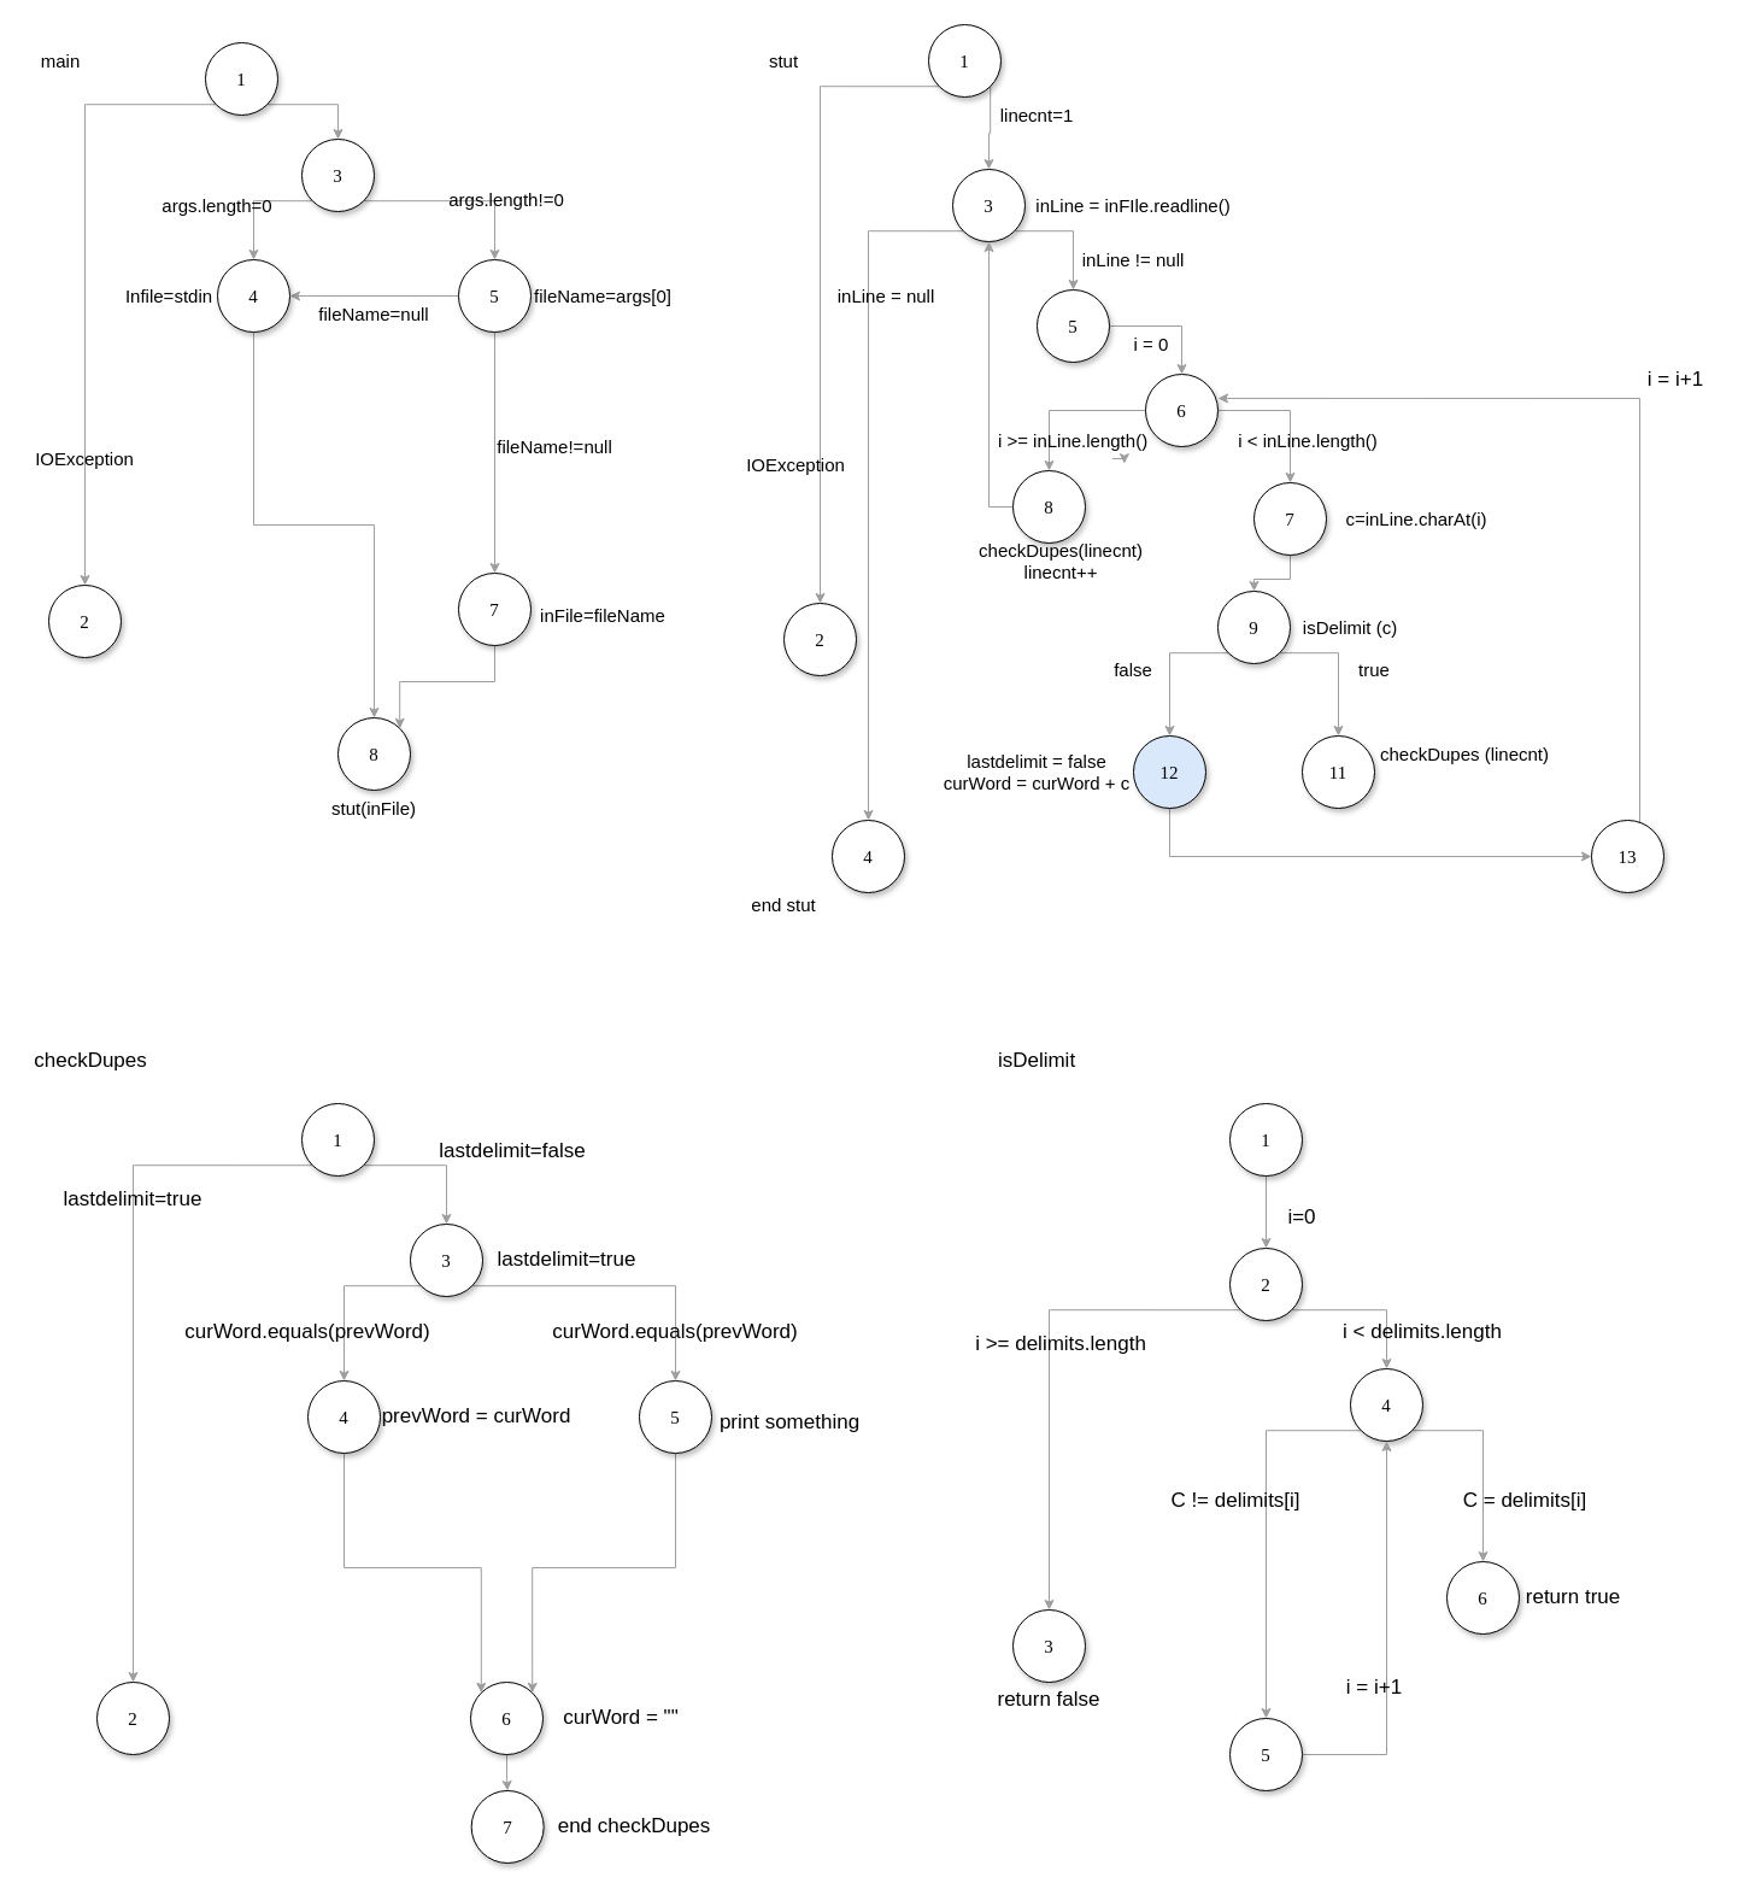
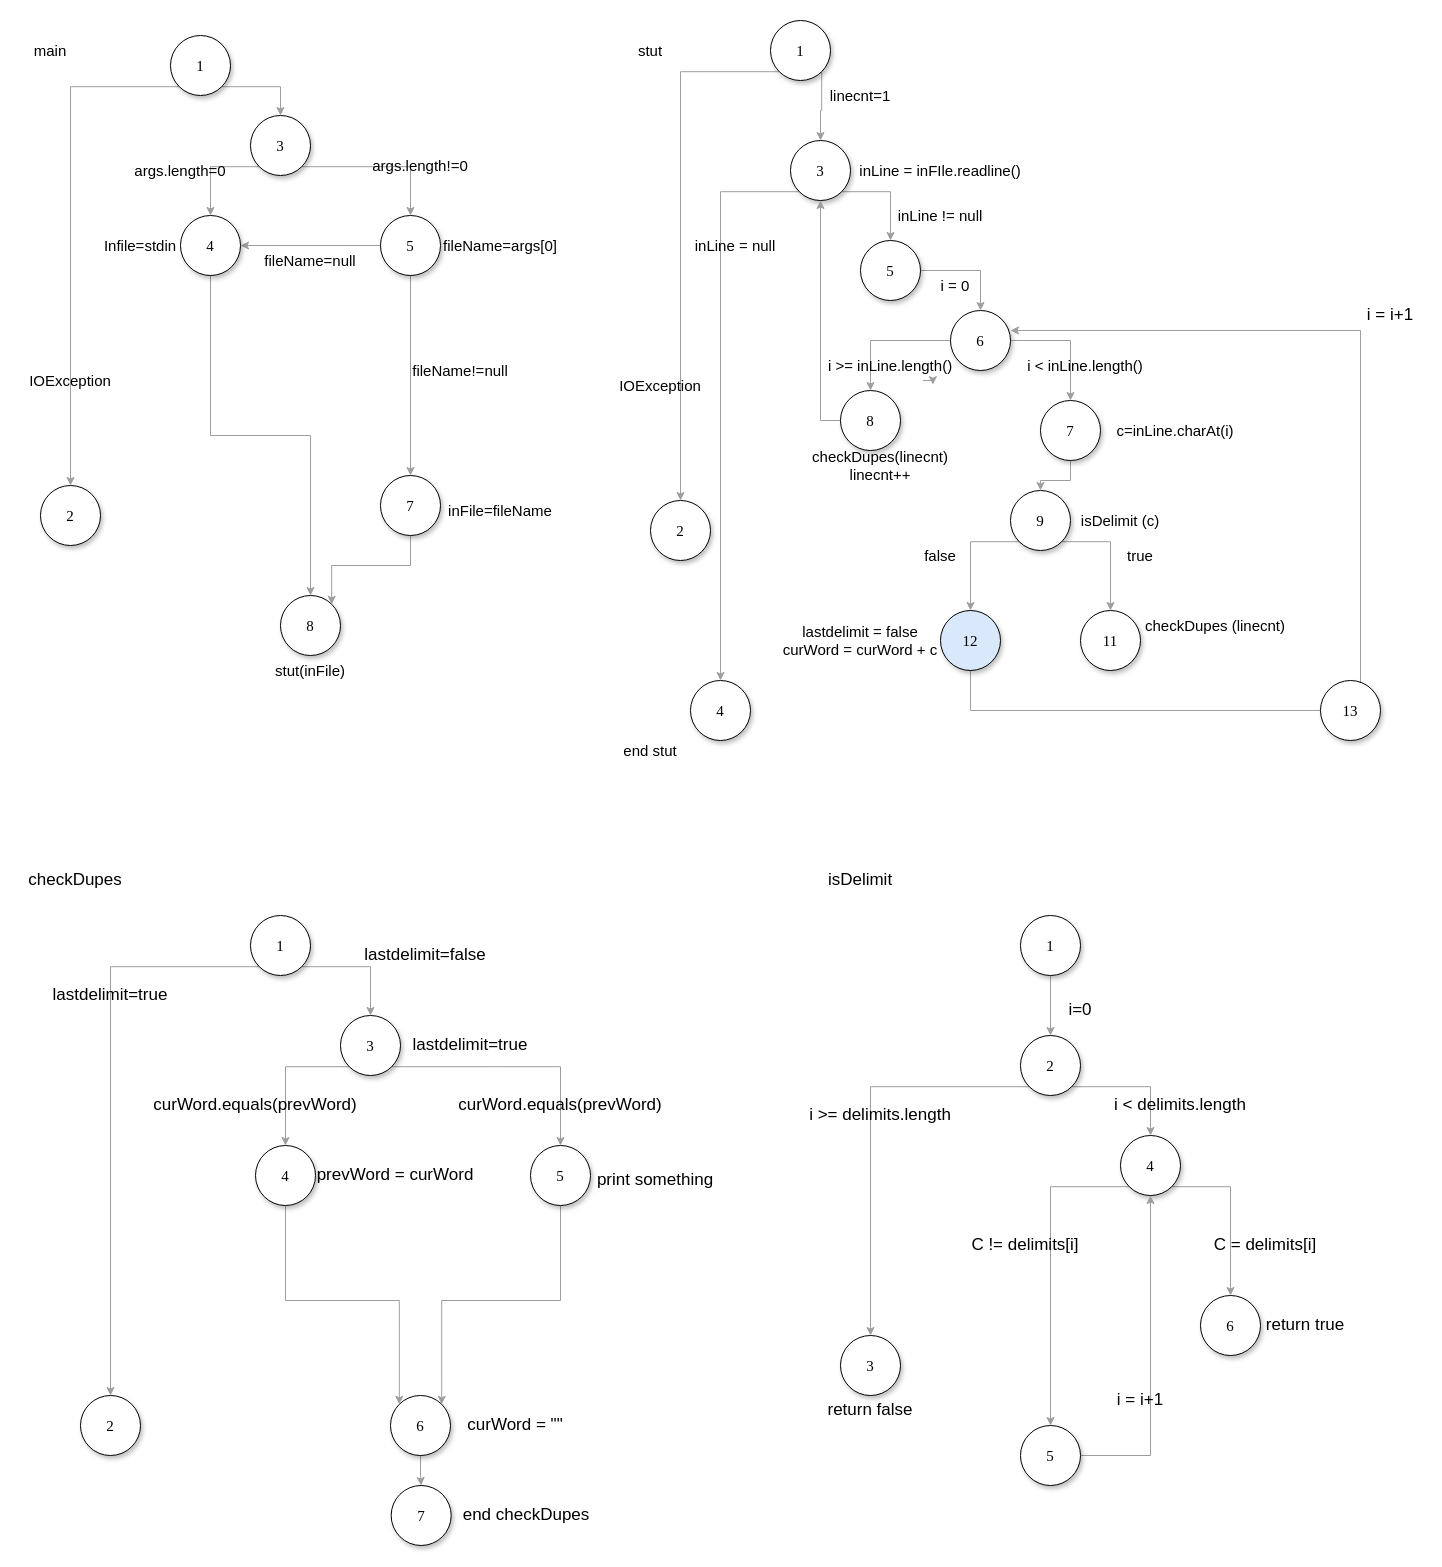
- <mxCell id="62" style="edgeStyle=orthogonalEdgeStyle;rounded=0;orthogonalLoop=1;jettySize=auto;html=1;exitX=1;exitY=0.5;exitDx=0;exitDy=0;fontSize=15;fontColor=#000000;strokeColor=#9E9E9E;entryX=0.5;entryY=1;entryDx=0;entryDy=0;" edge="1" parent="1" source="63" target="67"><mxGeometry relative="1" as="geometry"><mxPoint x="1020" y="740" as="targetPoint" /></mxGeometry></mxCell>
+ <mxCell id="62" style="edgeStyle=orthogonalEdgeStyle;rounded=0;orthogonalLoop=1;jettySize=auto;html=1;exitX=1;exitY=0.5;exitDx=0;exitDy=0;fontSize=15;fontColor=#000000;strokeColor=#9E9E9E;entryX=0.5;entryY=1;entryDx=0;entryDy=0;endArrow=none;" edge="1" parent="1" source="63" target="67"><mxGeometry relative="1" as="geometry"><mxPoint x="1020" y="740" as="targetPoint" /></mxGeometry></mxCell>
